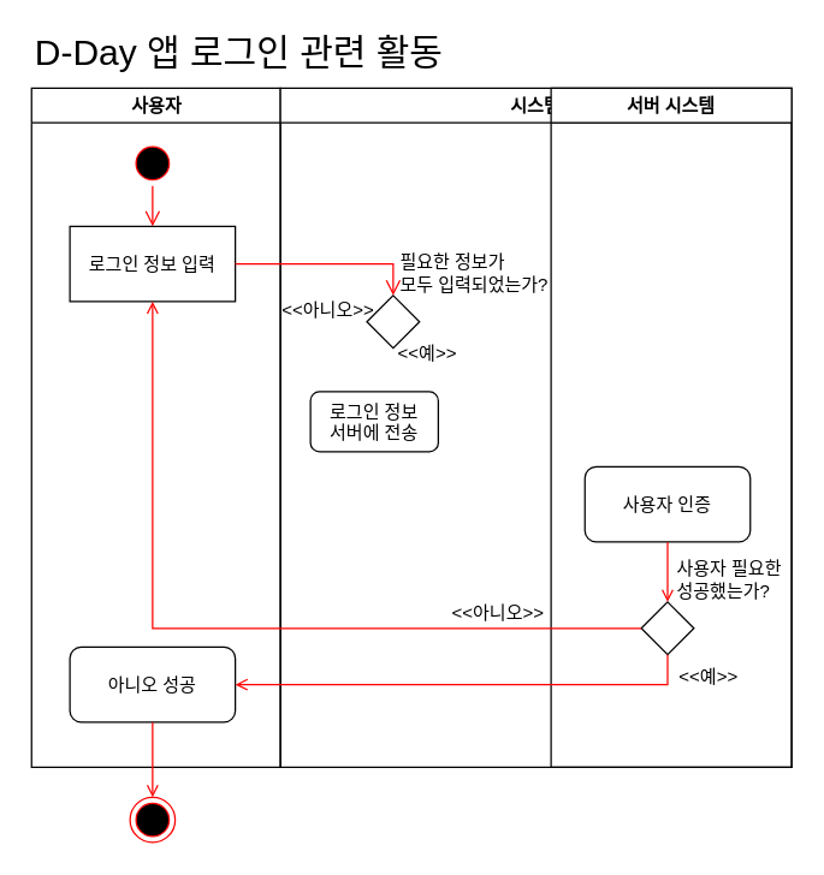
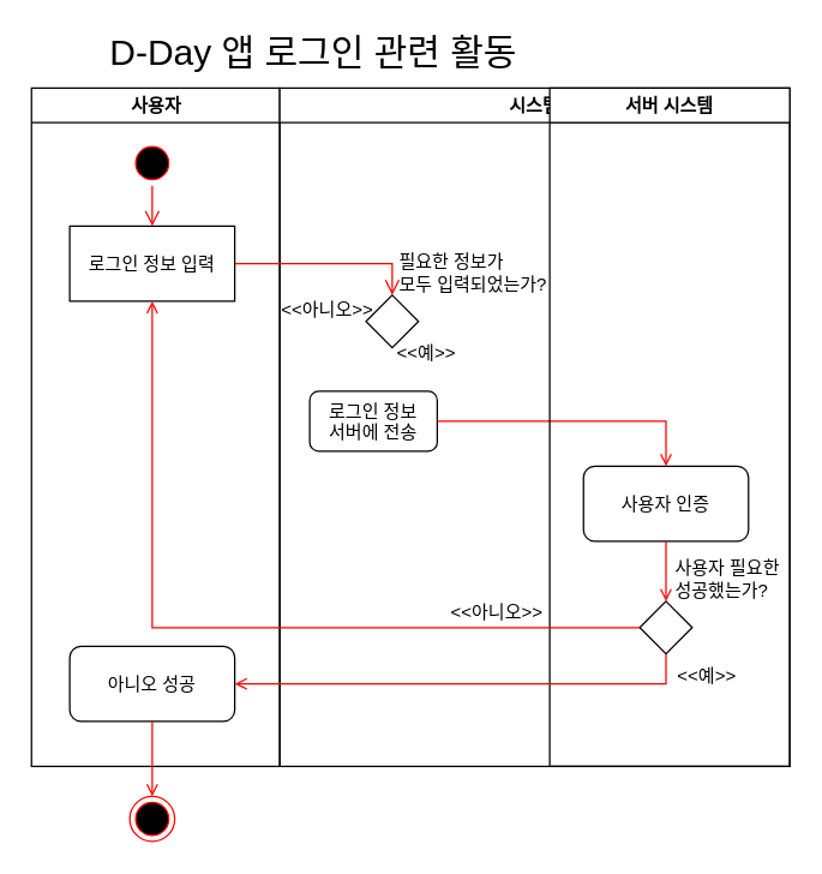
- <mxCell id="22" value="D-Day 앱 로그인 관련 활동" style="text;html=1;align=left;verticalAlign=middle;whiteSpace=wrap;rounded=0;fontSize=24;" parent="1" vertex="1"><mxGeometry x="20.5" y="20" width="445.5" height="30" as="geometry" /></mxCell>
+ <mxCell id="22" value="D-Day 앱 로그인 관련 활동" style="text;html=1;align=left;verticalAlign=middle;whiteSpace=wrap;rounded=0;fontSize=24;" parent="1" vertex="1"><mxGeometry x="70.5" y="20" width="445.5" height="30" as="geometry" /></mxCell>
+ <mxCell id="21" value="" style="edgeStyle=orthogonalEdgeStyle;rounded=0;orthogonalLoop=1;jettySize=auto;html=1;endArrow=open;endFill=0;strokeColor=#FF0000;entryX=0.5;entryY=0;entryDx=0;entryDy=0;" parent="9" source="14" target="19" edge="1"><mxGeometry relative="1" as="geometry"><mxPoint x="130" y="240" as="sourcePoint" /><mxPoint x="200" y="240" as="targetPoint" /></mxGeometry></mxCell>
